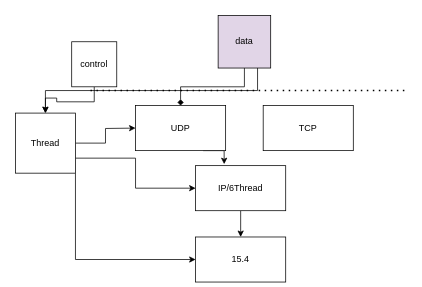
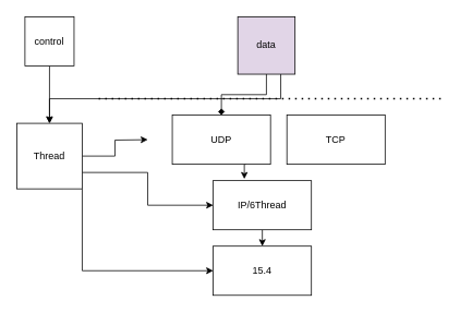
- <mxCell id="14" value="control" style="whiteSpace=wrap;html=1;aspect=fixed;" vertex="1" parent="1"><mxGeometry x="95" y="55" width="60" height="60" as="geometry" /></mxCell>
+ <mxCell id="14" value="control" style="whiteSpace=wrap;html=1;aspect=fixed;" vertex="1" parent="1"><mxGeometry x="30" y="20" width="60" height="60" as="geometry" /></mxCell>
- <mxCell id="5" value="UDP" style="rounded=0;whiteSpace=wrap;html=1;" vertex="1" parent="1"><mxGeometry x="180" y="140" width="120" height="60" as="geometry" /></mxCell>
+ <mxCell id="5" value="UDP" style="rounded=0;whiteSpace=wrap;html=1;" vertex="1" parent="1"><mxGeometry x="210" y="140" width="120" height="60" as="geometry" /></mxCell>
- <mxCell id="2" value="15.4 " style="rounded=0;whiteSpace=wrap;html=1;" vertex="1" parent="1"><mxGeometry x="260" y="315" width="120" height="60" as="geometry" /></mxCell>
+ <mxCell id="2" value="15.4 " style="rounded=0;whiteSpace=wrap;html=1;" vertex="1" parent="1"><mxGeometry x="260" y="300" width="120" height="60" as="geometry" /></mxCell>
